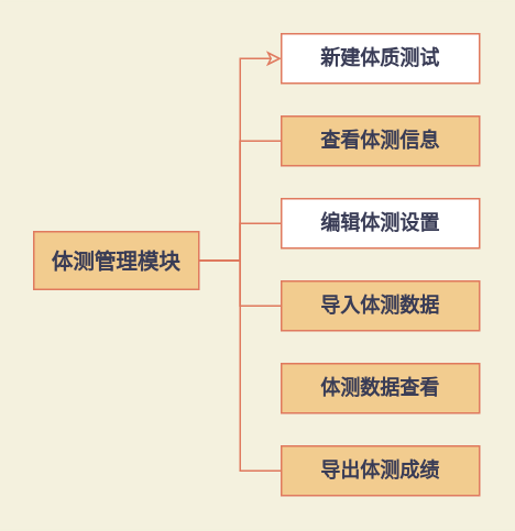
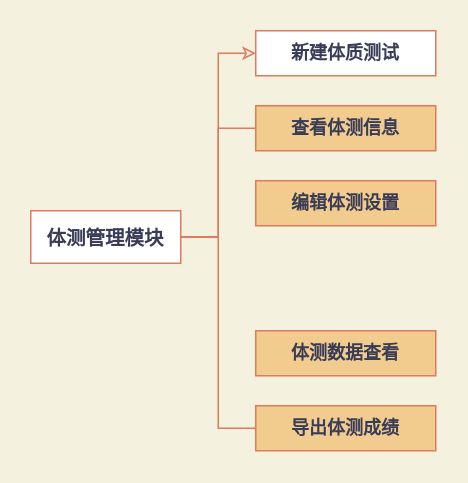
- <mxCell id="11" value="" style="edgeStyle=elbowEdgeStyle;elbow=horizontal;html=1;rounded=0;endArrow=none;endFill=0;spacing=7;spacingBottom=0;strokeColor=#E07A5F;fontColor=#393C56;labelBackgroundColor=#F4F1DE;fontStyle=1" edge="1" parent="1" source="4" target="9"><mxGeometry relative="1" as="geometry"><mxPoint x="120" y="-206" as="sourcePoint" /><mxPoint x="170" y="-166" as="targetPoint" /></mxGeometry></mxCell>
- <mxCell id="9" value="编辑体测设置" style="whiteSpace=wrap;html=1;strokeWidth=1;spacing=-4;spacingBottom=0;fillColor=#ffffff;strokeColor=#E07A5F;fontColor=#393C56;fontStyle=1;" vertex="1" parent="1"><mxGeometry x="170" y="120" width="120" height="30" as="geometry" /></mxCell>
+ <mxCell id="9" value="编辑体测设置" style="whiteSpace=wrap;html=1;strokeWidth=1;spacing=-4;spacingBottom=0;fillColor=#F2CC8F;strokeColor=#E07A5F;fontColor=#393C56;fontStyle=1" vertex="1" parent="1"><mxGeometry x="170" y="120" width="120" height="30" as="geometry" /></mxCell>
- <mxCell id="4" value="体测管理模块" style="whiteSpace=wrap;html=1;strokeWidth=1;spacing=7;spacingBottom=0;fillColor=#F2CC8F;strokeColor=#E07A5F;fontColor=#393C56;fontSize=13;fontStyle=1" vertex="1" parent="1"><mxGeometry x="20" y="140" width="100" height="35" as="geometry" /></mxCell>
+ <mxCell id="4" value="体测管理模块" style="whiteSpace=wrap;html=1;strokeWidth=1;spacing=7;spacingBottom=0;fillColor=#ffffff;strokeColor=#E07A5F;fontColor=#393C56;fontSize=13;fontStyle=1;" vertex="1" parent="1"><mxGeometry x="20" y="140" width="100" height="35" as="geometry" /></mxCell>
- <mxCell id="10" value="" style="edgeStyle=elbowEdgeStyle;elbow=horizontal;html=1;rounded=0;endArrow=none;endFill=0;spacing=7;spacingBottom=0;strokeColor=#E07A5F;fontColor=#393C56;labelBackgroundColor=#F4F1DE;fontStyle=1" edge="1" parent="1" source="4" target="8"><mxGeometry relative="1" as="geometry"><mxPoint x="120" y="-206" as="sourcePoint" /><mxPoint x="170" y="-246" as="targetPoint" /></mxGeometry></mxCell>
- <mxCell id="8" value="导入体测数据" style="whiteSpace=wrap;html=1;strokeWidth=1;spacing=0;spacingBottom=0;fillColor=#F2CC8F;strokeColor=#E07A5F;fontColor=#393C56;fontStyle=1" vertex="1" parent="1"><mxGeometry x="170" y="170" width="120" height="30" as="geometry" /></mxCell>
